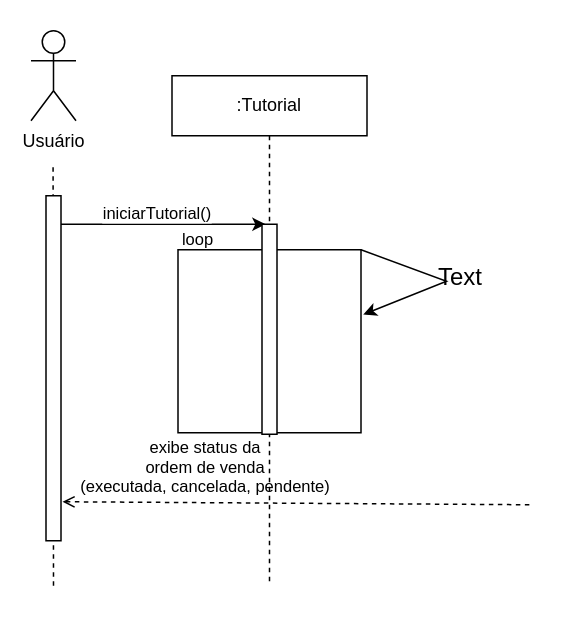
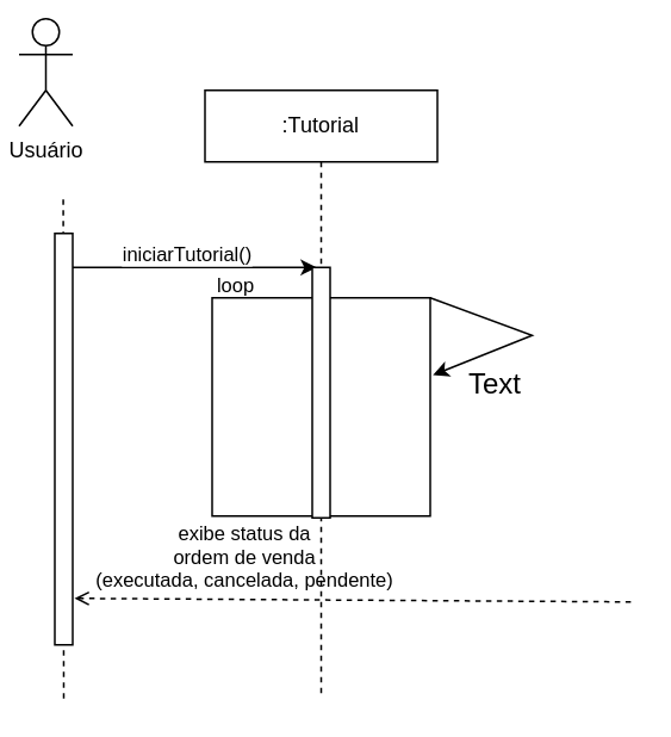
- <mxCell id="2" value="Usuário" style="shape=umlActor;verticalLabelPosition=bottom;verticalAlign=top;html=1;" vertex="1" parent="1"><mxGeometry x="20" y="20" width="30" height="60" as="geometry" /></mxCell>
+ <mxCell id="2" value="Usuário" style="shape=umlActor;verticalLabelPosition=bottom;verticalAlign=top;html=1;" vertex="1" parent="1"><mxGeometry x="10" y="10" width="30" height="60" as="geometry" /></mxCell>
- <mxCell id="14" value="Text" style="text;html=1;align=center;verticalAlign=middle;resizable=0;points=[];autosize=1;strokeColor=none;fillColor=none;fontSize=16;" vertex="1" parent="1"><mxGeometry x="282.5" y="168.5" width="47" height="31" as="geometry" /></mxCell>
+ <mxCell id="14" value="Text" style="text;html=1;align=center;verticalAlign=middle;resizable=0;points=[];autosize=1;strokeColor=none;fillColor=none;fontSize=16;" vertex="1" parent="1"><mxGeometry x="252.5" y="198.5" width="47" height="31" as="geometry" /></mxCell>
